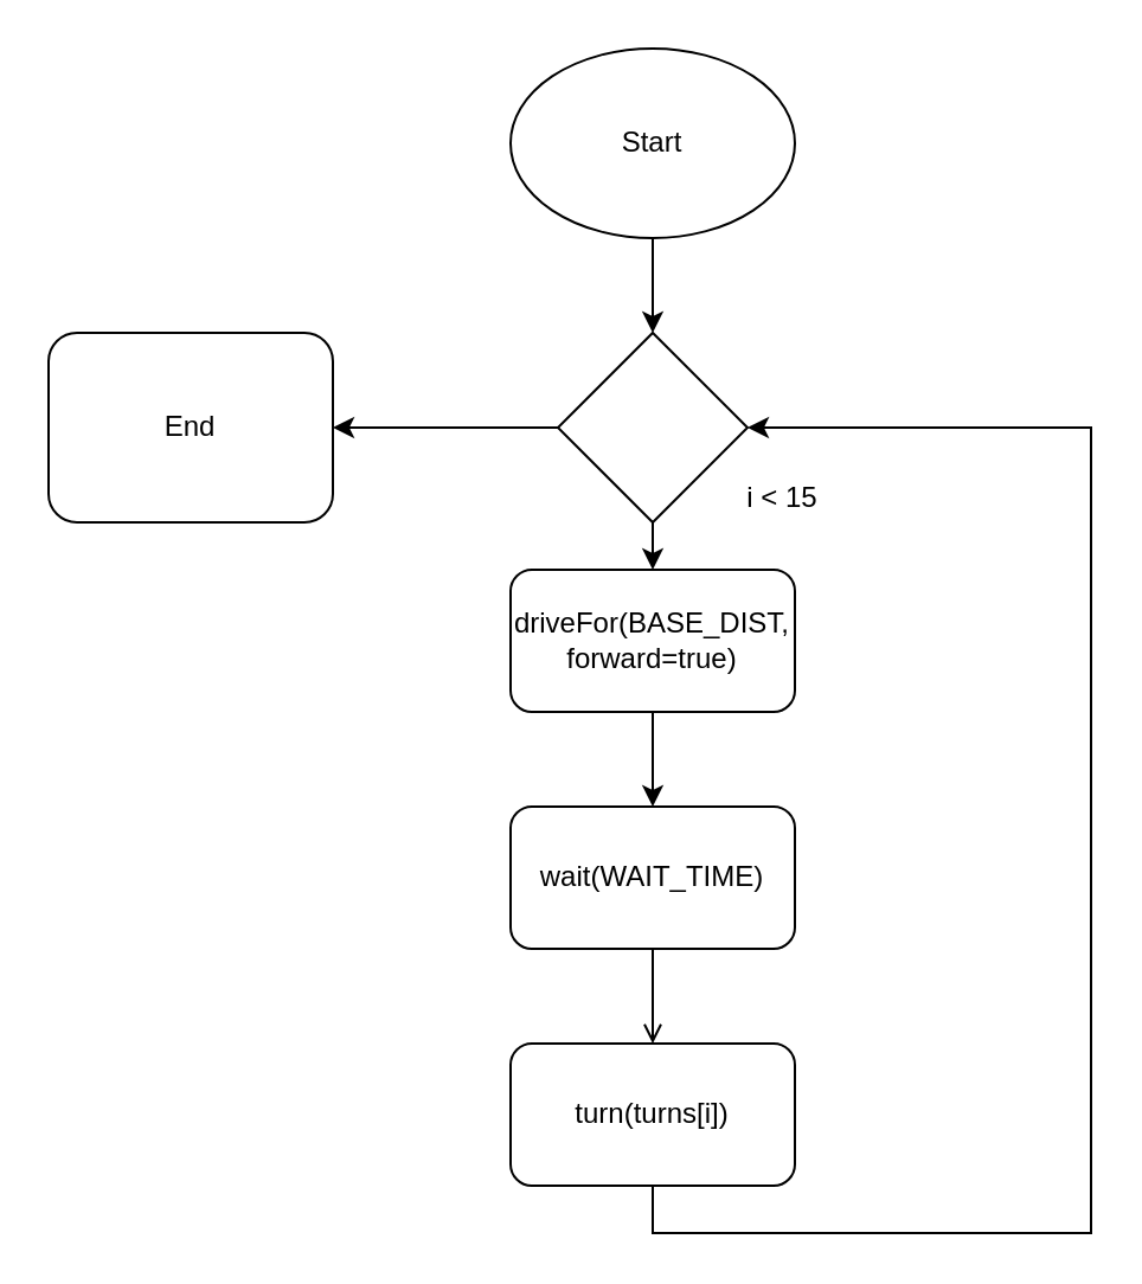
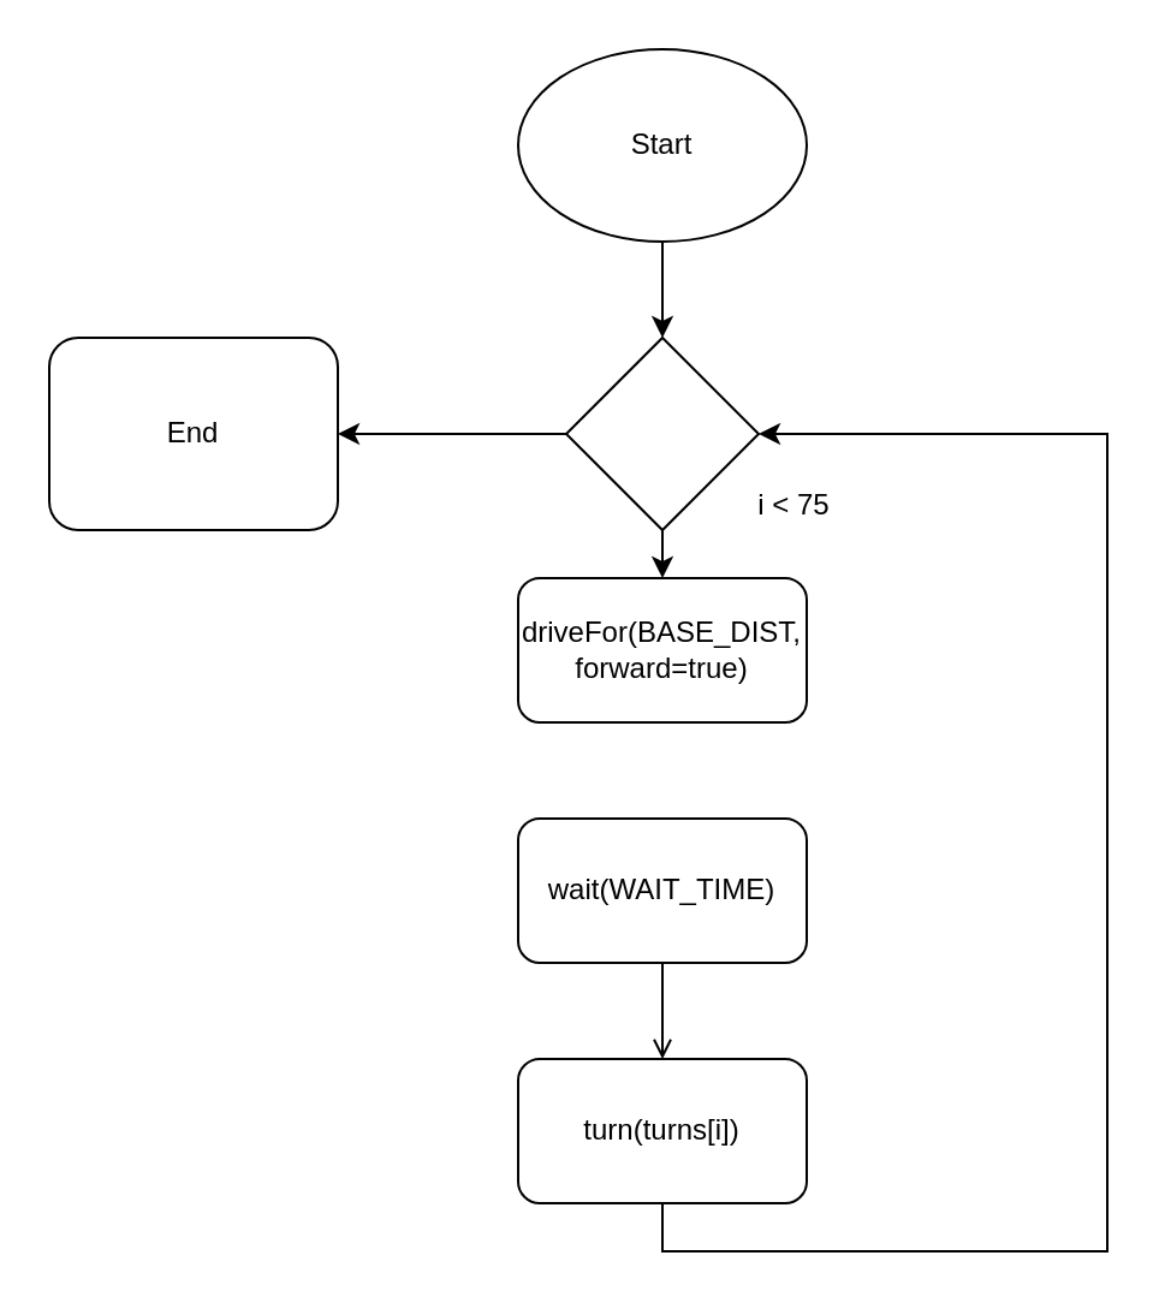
- <mxCell id="7" value="i &amp;lt; 15" style="text;html=1;strokeColor=none;fillColor=none;align=center;verticalAlign=middle;whiteSpace=wrap;rounded=0;" vertex="1" parent="1"><mxGeometry x="310" y="200" width="40" height="20" as="geometry" /></mxCell>
+ <mxCell id="7" value="i &amp;lt; 75" style="text;html=1;strokeColor=none;fillColor=none;align=center;verticalAlign=middle;whiteSpace=wrap;rounded=0;" vertex="1" parent="1"><mxGeometry x="310" y="200" width="40" height="20" as="geometry" /></mxCell>
- <mxCell id="8" style="edgeStyle=orthogonalEdgeStyle;rounded=0;orthogonalLoop=1;jettySize=auto;html=1;exitX=0.5;exitY=1;exitDx=0;exitDy=0;entryX=0.5;entryY=0;entryDx=0;entryDy=0;" edge="1" parent="1" source="9" target="13"><mxGeometry relative="1" as="geometry" /></mxCell>
